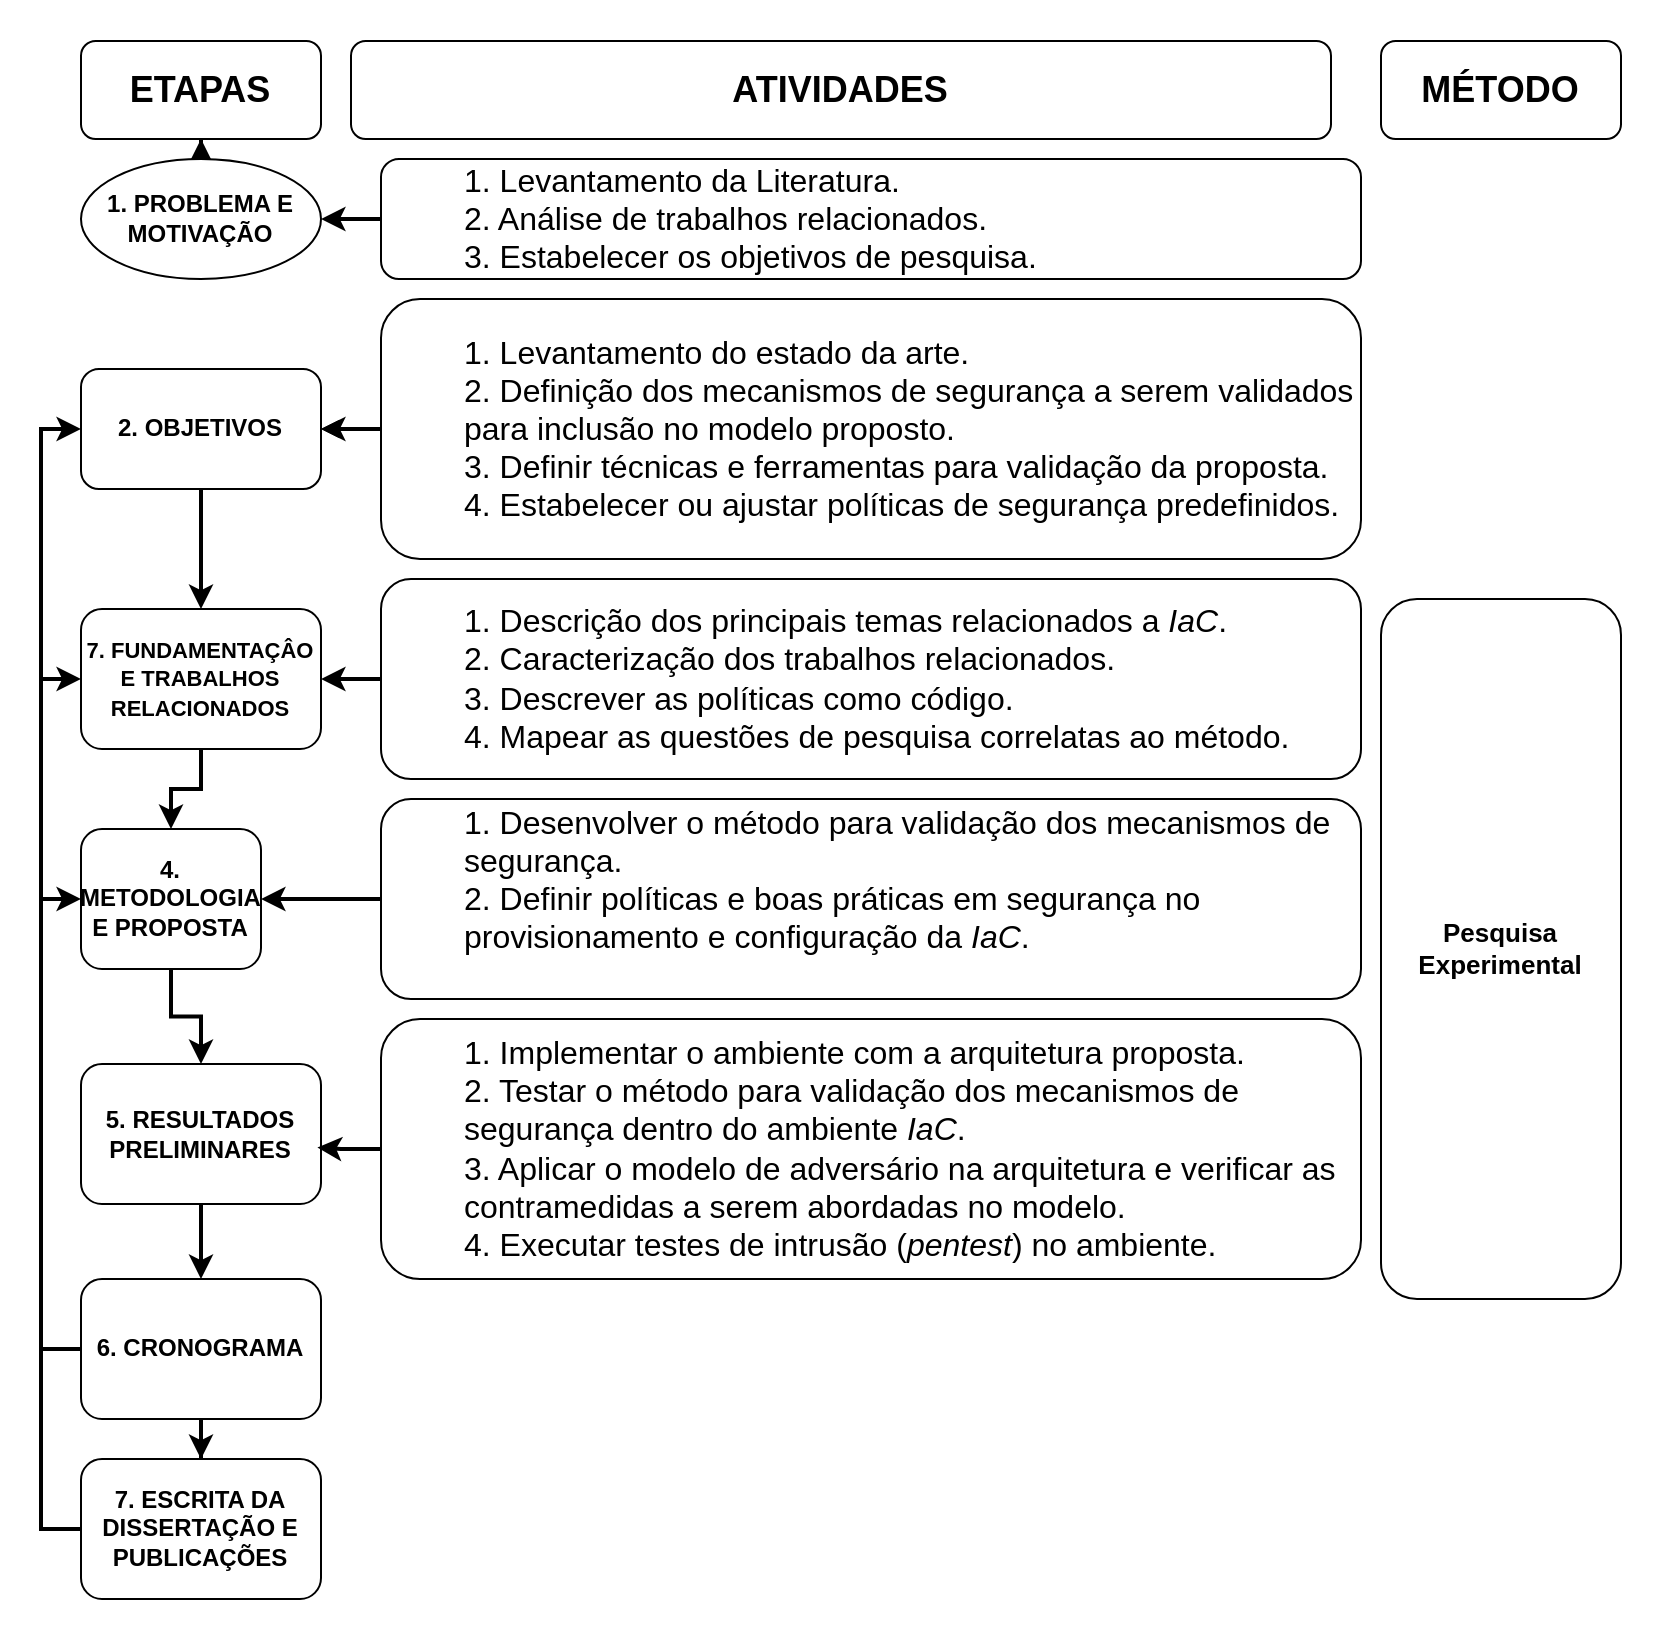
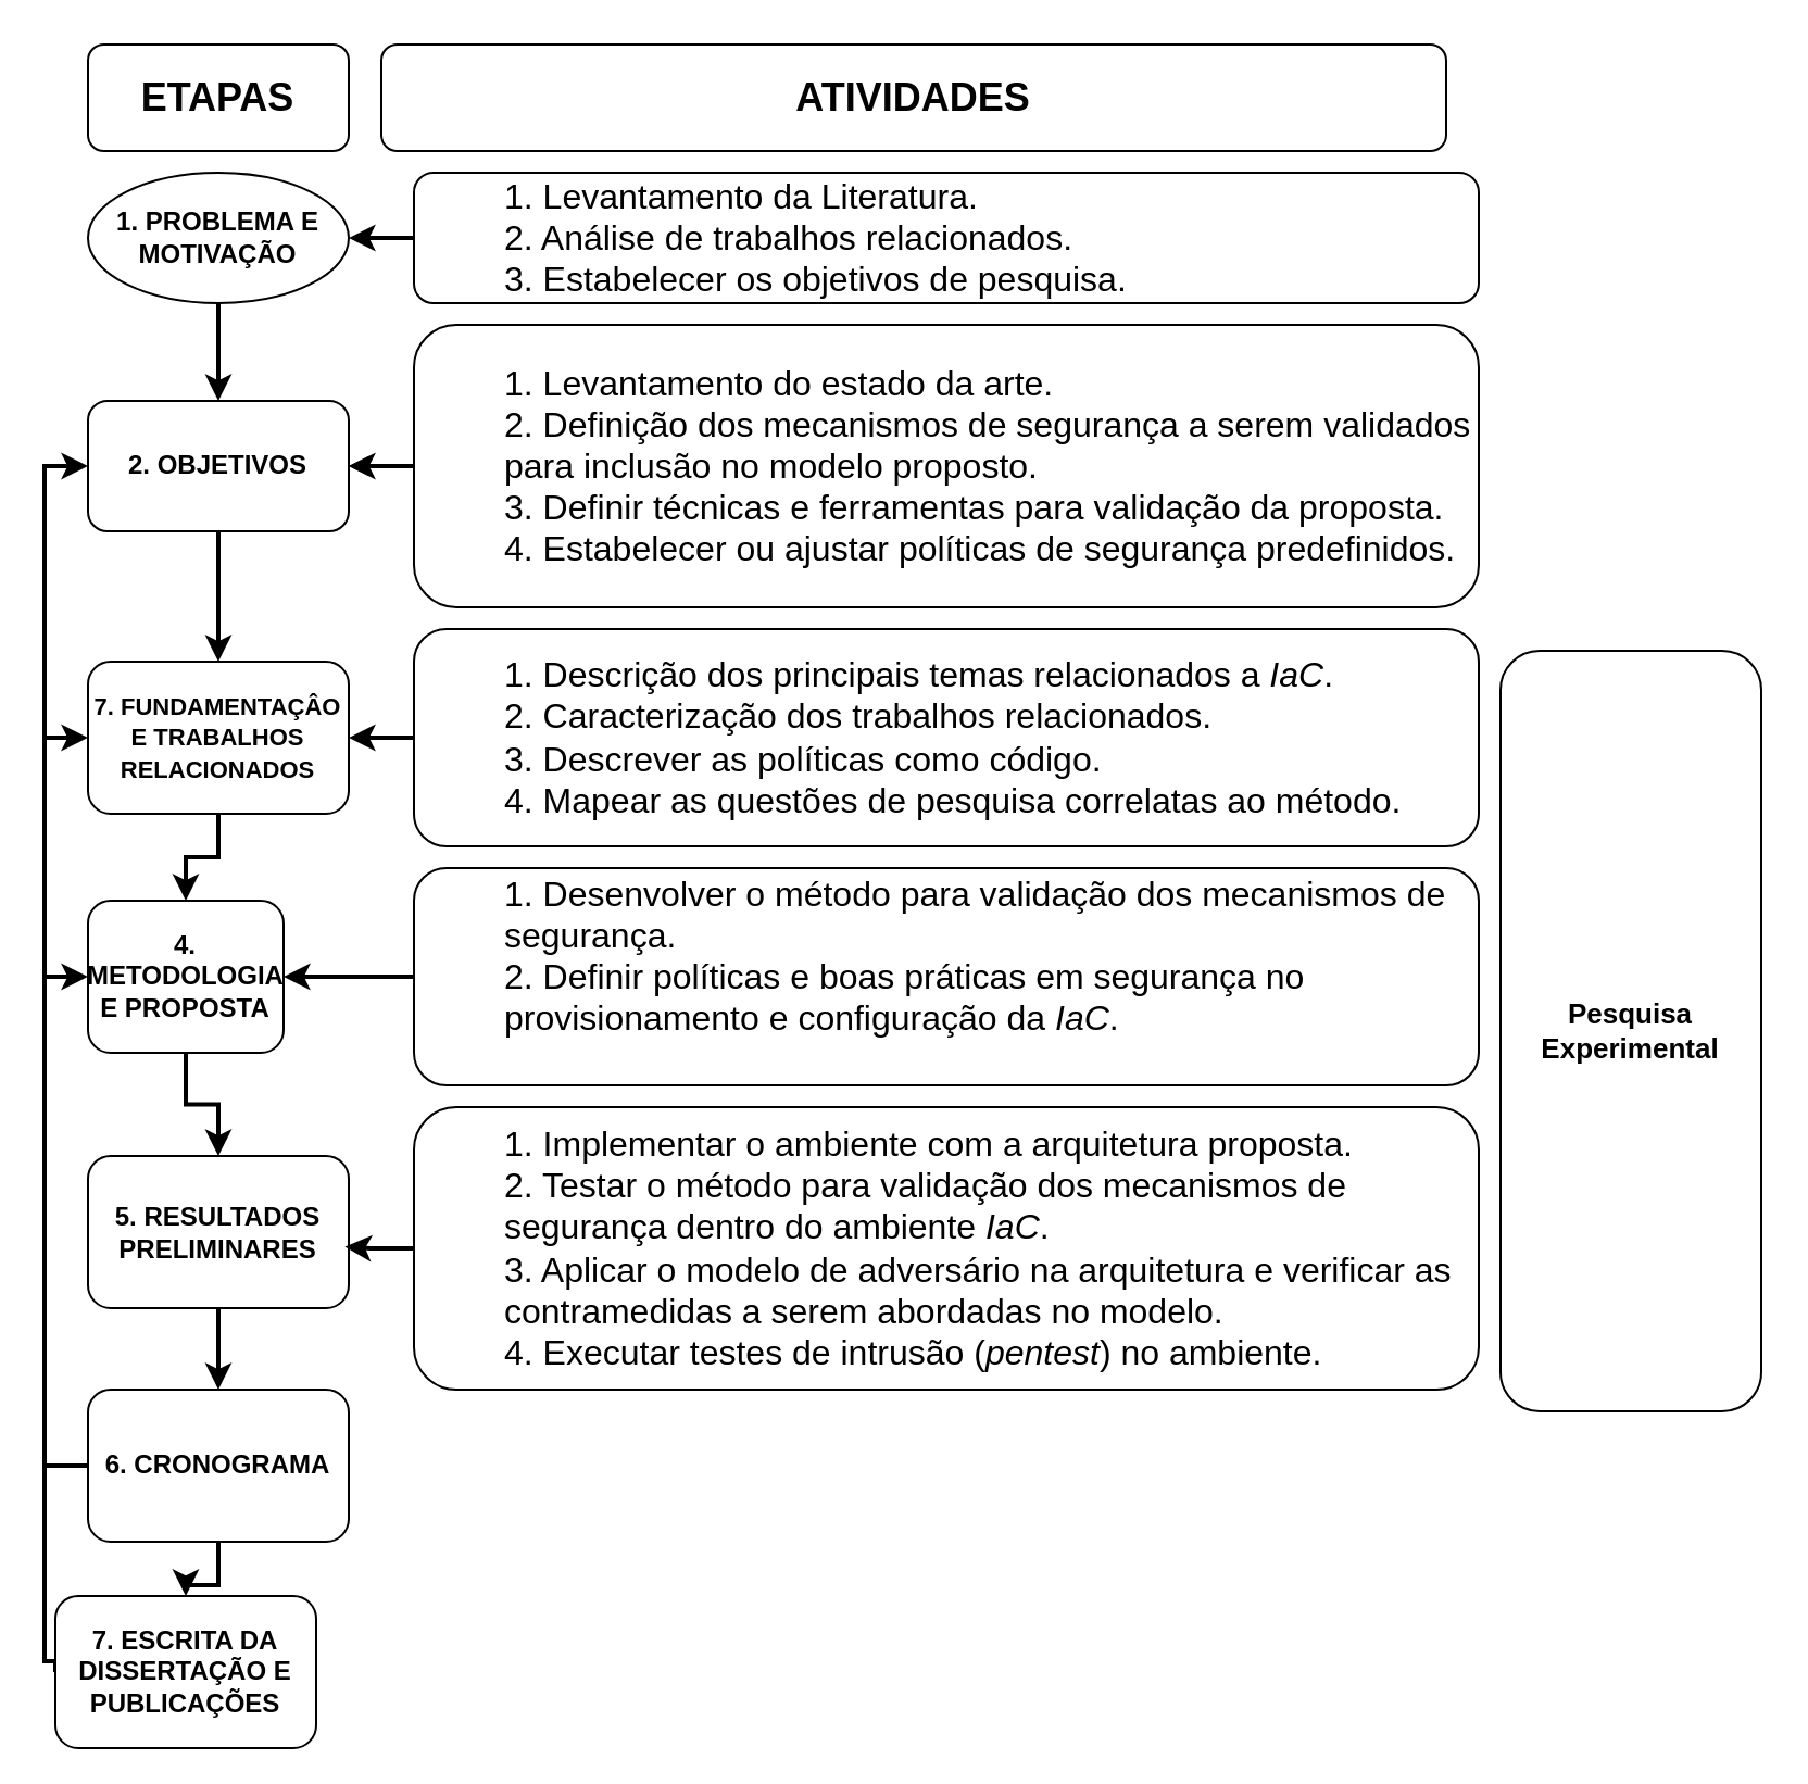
- <mxCell id="6" value="&lt;font style=&quot;font-size: 18px;&quot;&gt;MÉTODO&lt;/font&gt;" style="rounded=1;whiteSpace=wrap;html=1;fontStyle=1" vertex="1" parent="1"><mxGeometry x="690" y="20" width="120" height="49" as="geometry" /></mxCell>
- <mxCell id="2" style="edgeStyle=orthogonalEdgeStyle;rounded=0;orthogonalLoop=1;jettySize=auto;html=1;strokeWidth=2;" edge="1" parent="1" source="3" target="4"><mxGeometry relative="1" as="geometry" /></mxCell>
+ <mxCell id="2" style="edgeStyle=orthogonalEdgeStyle;rounded=0;orthogonalLoop=1;jettySize=auto;html=1;entryX=0.5;entryY=0;entryDx=0;entryDy=0;strokeWidth=2;" edge="1" parent="1" source="3" target="10"><mxGeometry relative="1" as="geometry" /></mxCell>
- <mxCell id="26" value="7. ESCRITA DA DISSERTAÇÃO E PUBLICAÇÕES" style="rounded=1;whiteSpace=wrap;html=1;fontStyle=1" vertex="1" parent="1"><mxGeometry x="40" y="729" width="120" height="70" as="geometry" /></mxCell>
+ <mxCell id="26" value="7. ESCRITA DA DISSERTAÇÃO E PUBLICAÇÕES" style="rounded=1;whiteSpace=wrap;html=1;fontStyle=1" vertex="1" parent="1"><mxGeometry x="25" y="734" width="120" height="70" as="geometry" /></mxCell>
